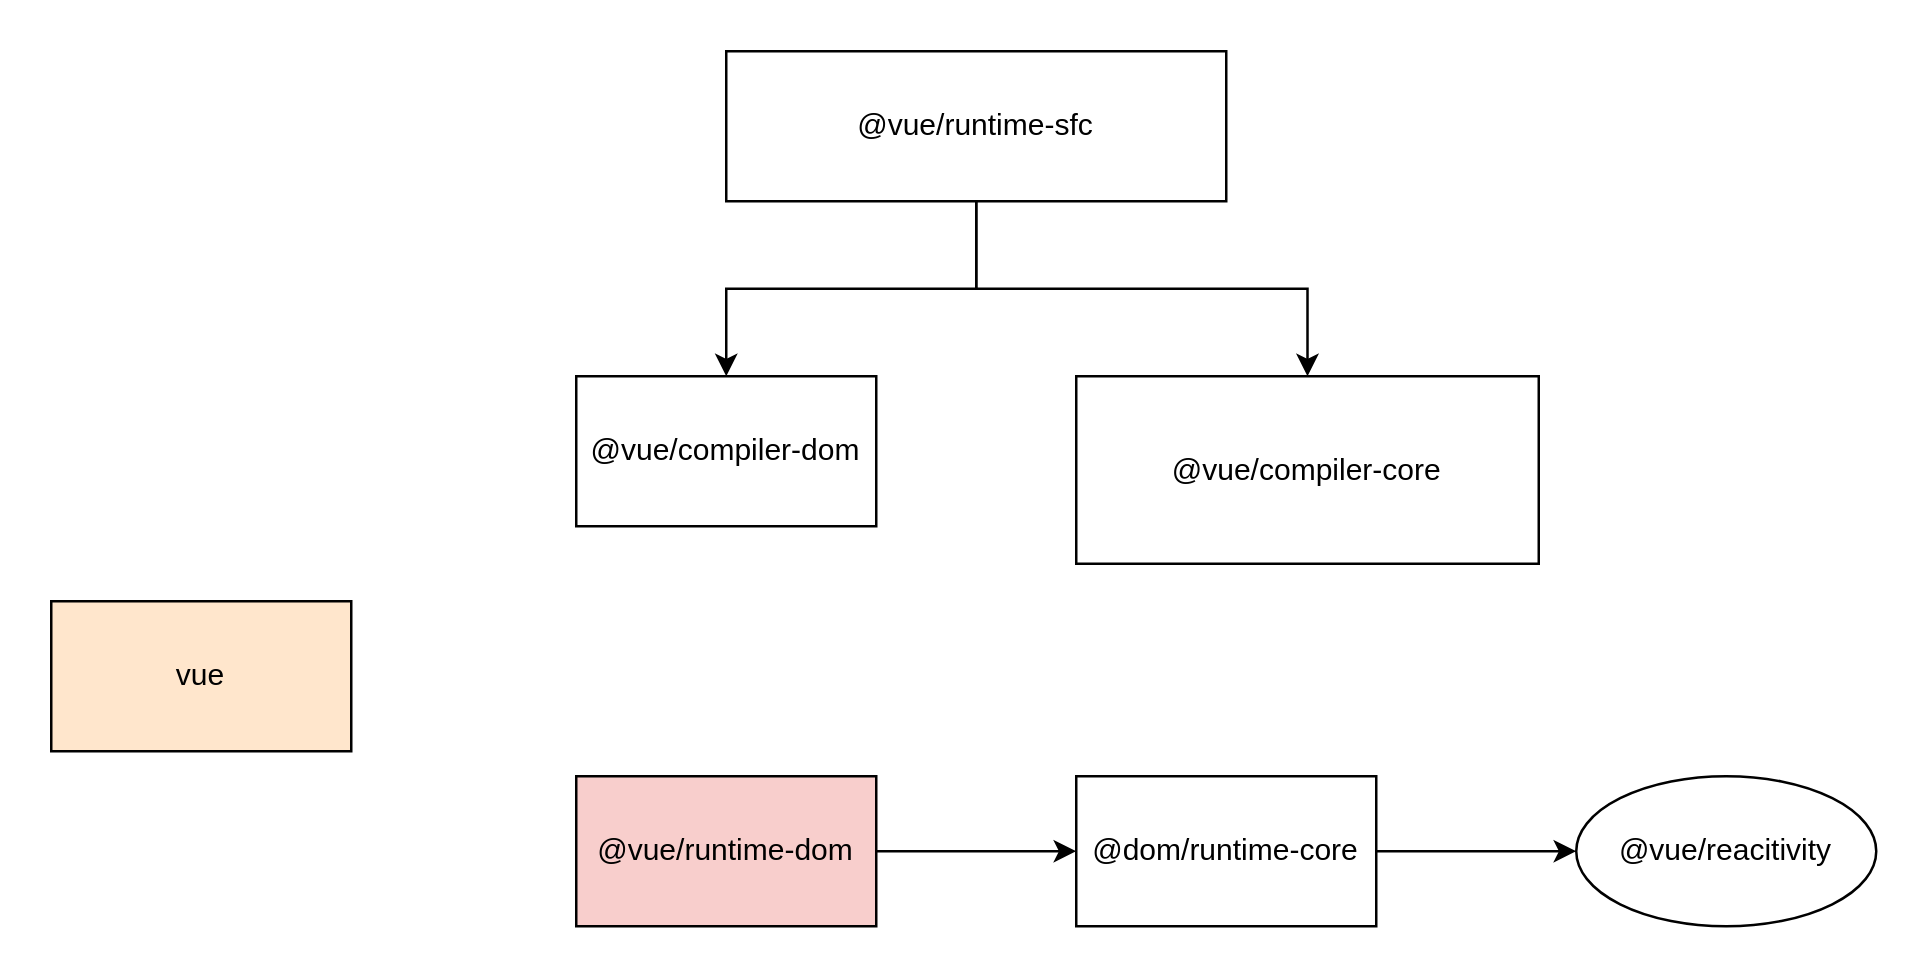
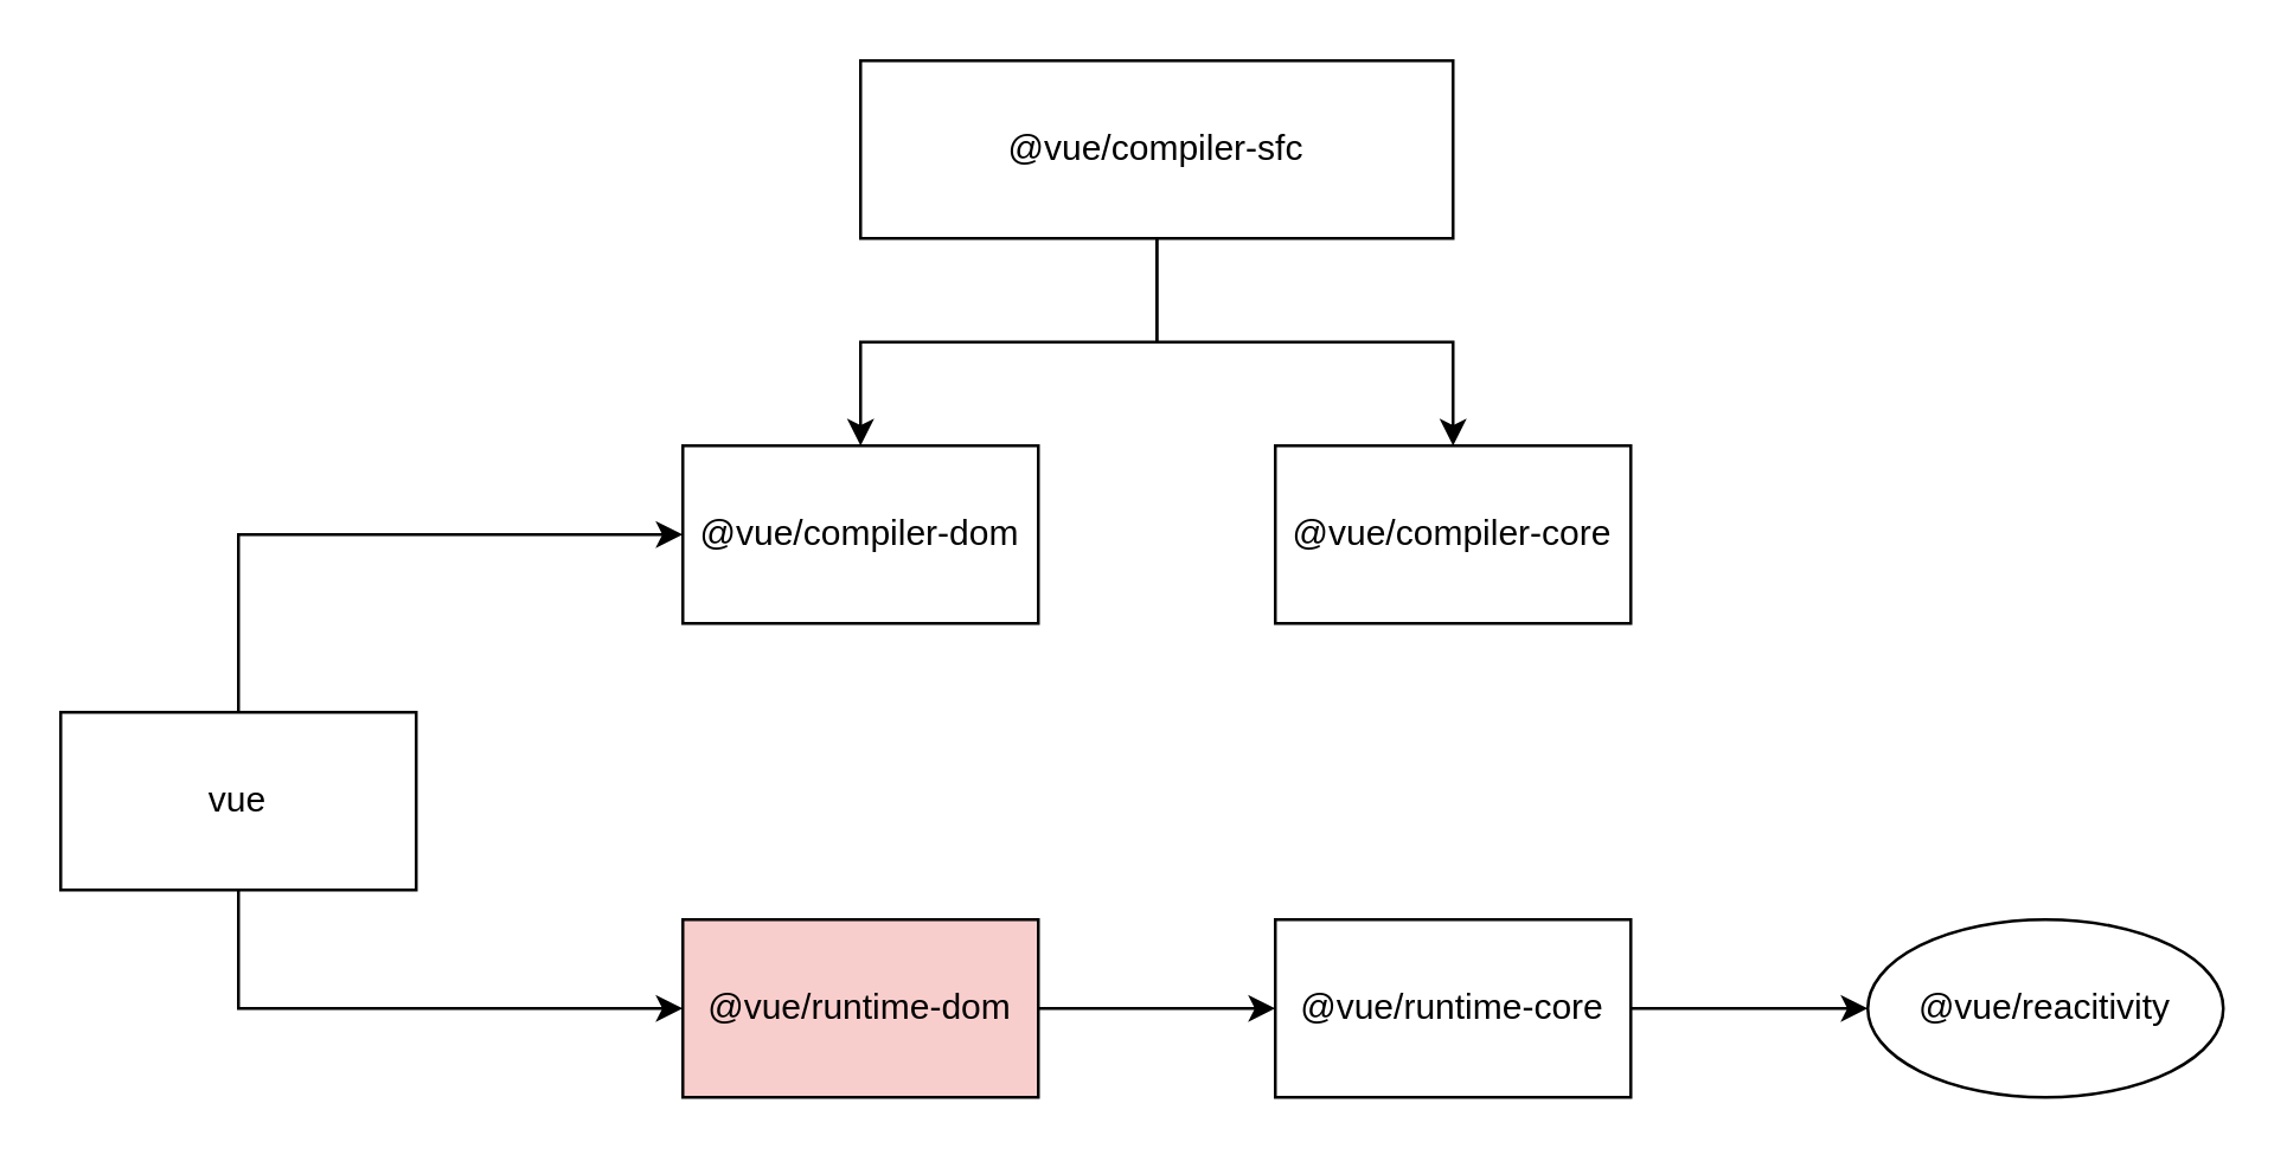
- <mxCell id="9" value="&lt;span style=&quot;color: rgb(0, 0, 0);&quot;&gt;@vue/runtime-sfc&lt;/span&gt;" style="rounded=0;whiteSpace=wrap;html=1;" parent="1" vertex="1"><mxGeometry x="290" y="20" width="200" height="60" as="geometry" /></mxCell>
+ <mxCell id="9" value="&lt;span style=&quot;color: rgb(0, 0, 0);&quot;&gt;@vue/compiler-sfc&lt;/span&gt;" style="rounded=0;whiteSpace=wrap;html=1;" parent="1" vertex="1"><mxGeometry x="290" y="20" width="200" height="60" as="geometry" /></mxCell>
+ <mxCell id="2" style="edgeStyle=orthogonalEdgeStyle;rounded=0;orthogonalLoop=1;jettySize=auto;html=1;entryX=0;entryY=0.5;entryDx=0;entryDy=0;" edge="1" parent="1" source="4" target="5"><mxGeometry relative="1" as="geometry"><Array as="points"><mxPoint x="80" y="180" /></Array></mxGeometry></mxCell>
- <mxCell id="6" value="&lt;span style=&quot;color: rgb(0, 0, 0);&quot;&gt;@vue/compiler-core&lt;/span&gt;" style="whiteSpace=wrap;html=1;rounded=0;" parent="1" vertex="1"><mxGeometry x="430" y="150" width="185" height="75" as="geometry" /></mxCell>
+ <mxCell id="6" value="&lt;span style=&quot;color: rgb(0, 0, 0);&quot;&gt;@vue/compiler-core&lt;/span&gt;" style="whiteSpace=wrap;html=1;rounded=0;" parent="1" vertex="1"><mxGeometry x="430" y="150" width="120" height="60" as="geometry" /></mxCell>
- <mxCell id="4" value="vue" style="rounded=0;whiteSpace=wrap;html=1;fillColor=#ffe6cc;" parent="1" vertex="1"><mxGeometry x="20" y="240" width="120" height="60" as="geometry" /></mxCell>
+ <mxCell id="4" value="vue" style="rounded=0;whiteSpace=wrap;html=1;" parent="1" vertex="1"><mxGeometry x="20" y="240" width="120" height="60" as="geometry" /></mxCell>
+ <mxCell id="3" value="" style="edgeStyle=orthogonalEdgeStyle;rounded=0;orthogonalLoop=1;jettySize=auto;html=1;" edge="1" parent="1" source="4" target="11"><mxGeometry relative="1" as="geometry"><Array as="points"><mxPoint x="80" y="340" /></Array></mxGeometry></mxCell>
- <mxCell id="13" value="@dom/runtime-core" style="whiteSpace=wrap;html=1;rounded=0;" vertex="1" parent="1"><mxGeometry x="430" y="310" width="120" height="60" as="geometry" /></mxCell>
+ <mxCell id="13" value="@vue/runtime-core" style="whiteSpace=wrap;html=1;rounded=0;" vertex="1" parent="1"><mxGeometry x="430" y="310" width="120" height="60" as="geometry" /></mxCell>
